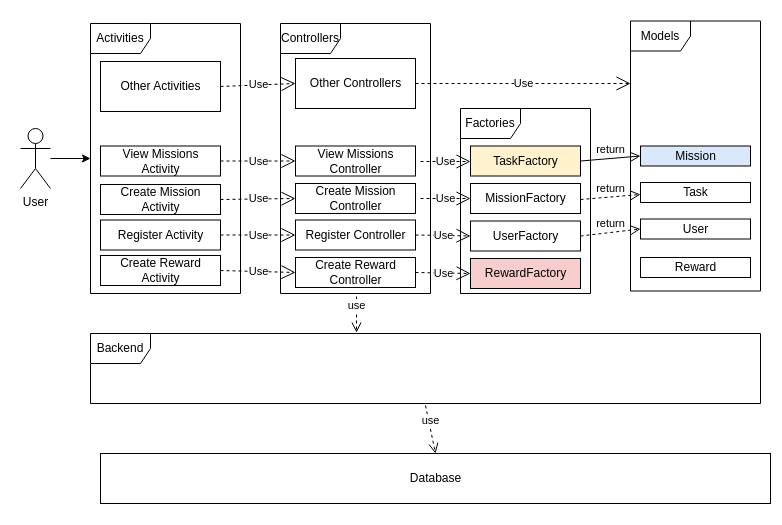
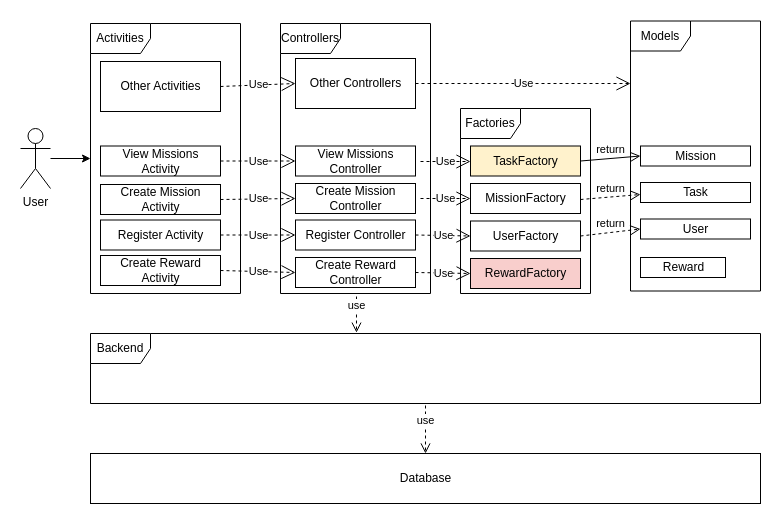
- <mxCell id="5" value="Mission" style="html=1;fillColor=#dae8fc;" vertex="1" parent="1"><mxGeometry x="640" y="145.5" width="110" height="20" as="geometry" /></mxCell>
+ <mxCell id="5" value="Mission" style="html=1;" vertex="1" parent="1"><mxGeometry x="640" y="145.5" width="110" height="20" as="geometry" /></mxCell>
- <mxCell id="7" value="Reward" style="html=1;" vertex="1" parent="1"><mxGeometry x="640" y="257" width="110" height="20" as="geometry" /></mxCell>
+ <mxCell id="7" value="Reward" style="html=1;" vertex="1" parent="1"><mxGeometry x="640" y="257" width="85" height="20" as="geometry" /></mxCell>
- <mxCell id="33" value="Database" style="html=1;" vertex="1" parent="1"><mxGeometry x="100" y="453" width="670" height="50" as="geometry" /></mxCell>
+ <mxCell id="33" value="Database" style="html=1;" vertex="1" parent="1"><mxGeometry x="90" y="453" width="670" height="50" as="geometry" /></mxCell>
